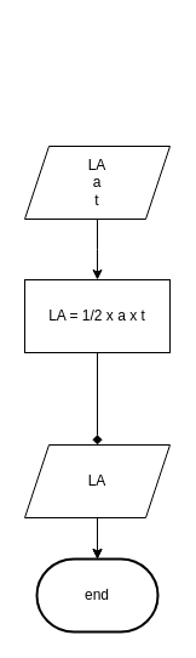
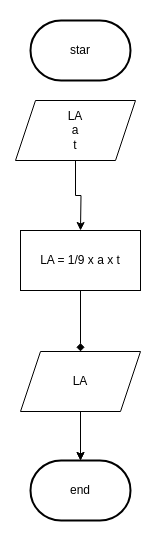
+ <mxCell id="2" value="star" style="strokeWidth=2;html=1;shape=mxgraph.flowchart.terminator;whiteSpace=wrap;" vertex="1" parent="1"><mxGeometry x="30" y="20" width="100" height="60" as="geometry" /></mxCell>
- <mxCell id="4" value="LA&lt;br&gt;a&lt;br&gt;t" style="shape=parallelogram;perimeter=parallelogramPerimeter;whiteSpace=wrap;html=1;fixedSize=1;" vertex="1" parent="1"><mxGeometry x="20" y="120" width="120" height="60" as="geometry" /></mxCell>
+ <mxCell id="4" value="LA&lt;br&gt;a&lt;br&gt;t" style="shape=parallelogram;perimeter=parallelogramPerimeter;whiteSpace=wrap;html=1;fixedSize=1;" vertex="1" parent="1"><mxGeometry x="15" y="100" width="120" height="60" as="geometry" /></mxCell>
- <mxCell id="10" value="LA = 1/2 x a x t" style="rounded=0;whiteSpace=wrap;html=1;" vertex="1" parent="1"><mxGeometry x="20" y="230" width="120" height="60" as="geometry" /></mxCell>
+ <mxCell id="10" value="LA = 1/9 x a x t" style="rounded=0;whiteSpace=wrap;html=1;" vertex="1" parent="1"><mxGeometry x="20" y="230" width="120" height="60" as="geometry" /></mxCell>
- <mxCell id="8" value="LA" style="shape=parallelogram;perimeter=parallelogramPerimeter;whiteSpace=wrap;html=1;fixedSize=1;" vertex="1" parent="1"><mxGeometry x="20" y="366" width="120" height="60" as="geometry" /></mxCell>
+ <mxCell id="8" value="LA" style="shape=parallelogram;perimeter=parallelogramPerimeter;whiteSpace=wrap;html=1;fixedSize=1;" vertex="1" parent="1"><mxGeometry x="20" y="351" width="120" height="60" as="geometry" /></mxCell>
